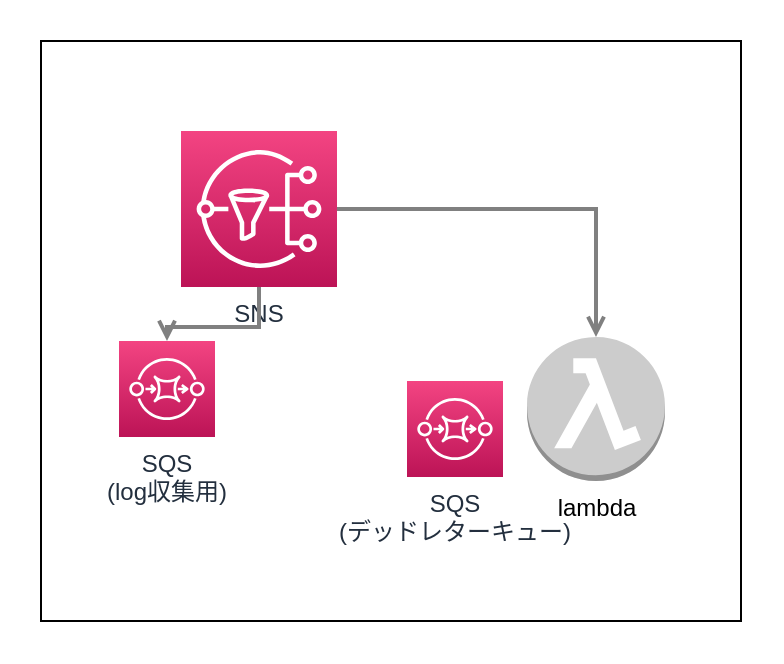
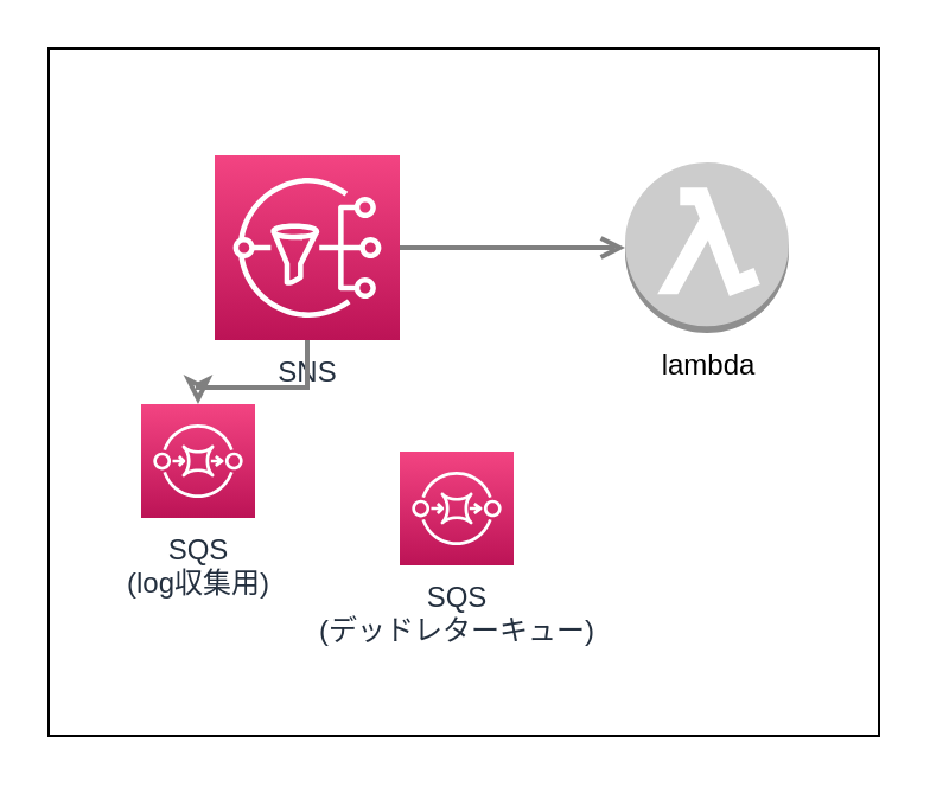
- <mxCell id="6" style="rounded=0;orthogonalLoop=1;jettySize=auto;html=1;startArrow=none;startFill=0;endArrow=open;endFill=0;strokeWidth=2;strokeColor=#808080;edgeStyle=orthogonalEdgeStyle;" parent="1" source="4" target="5" edge="1"><mxGeometry relative="1" as="geometry"><mxPoint x="139" y="153" as="sourcePoint" /><mxPoint x="202" y="200" as="targetPoint" /></mxGeometry></mxCell>
+ <mxCell id="6" style="rounded=0;orthogonalLoop=1;jettySize=auto;html=1;startArrow=none;startFill=0;endArrow=classic;endFill=0;strokeWidth=2;strokeColor=#808080;edgeStyle=orthogonalEdgeStyle;" parent="1" source="4" target="5" edge="1"><mxGeometry relative="1" as="geometry"><mxPoint x="139" y="153" as="sourcePoint" /><mxPoint x="202" y="200" as="targetPoint" /></mxGeometry></mxCell>
- <mxCell id="7" value="lambda" style="outlineConnect=0;dashed=0;verticalLabelPosition=bottom;verticalAlign=top;align=center;html=1;shape=mxgraph.aws3.lambda_function;fillColor=#CCCCCC;gradientColor=none;" parent="1" vertex="1"><mxGeometry x="263" y="168" width="69" height="72" as="geometry" /></mxCell>
+ <mxCell id="7" value="lambda" style="outlineConnect=0;dashed=0;verticalLabelPosition=bottom;verticalAlign=top;align=center;html=1;shape=mxgraph.aws3.lambda_function;fillColor=#CCCCCC;gradientColor=none;" parent="1" vertex="1"><mxGeometry x="263" y="68" width="69" height="72" as="geometry" /></mxCell>
- <mxCell id="3" value="SQS&lt;br&gt;(デッドレターキュー)" style="outlineConnect=0;fontColor=#232F3E;gradientColor=#F34482;gradientDirection=north;fillColor=#BC1356;strokeColor=#ffffff;dashed=0;verticalLabelPosition=bottom;verticalAlign=top;align=center;html=1;fontSize=12;fontStyle=0;aspect=fixed;shape=mxgraph.aws4.resourceIcon;resIcon=mxgraph.aws4.sqs;" parent="1" vertex="1"><mxGeometry x="203" y="190" width="48" height="48" as="geometry" /></mxCell>
+ <mxCell id="3" value="SQS&lt;br&gt;(デッドレターキュー)" style="outlineConnect=0;fontColor=#232F3E;gradientColor=#F34482;gradientDirection=north;fillColor=#BC1356;strokeColor=#ffffff;dashed=0;verticalLabelPosition=bottom;verticalAlign=top;align=center;html=1;fontSize=12;fontStyle=0;aspect=fixed;shape=mxgraph.aws4.resourceIcon;resIcon=mxgraph.aws4.sqs;" parent="1" vertex="1"><mxGeometry x="168" y="190" width="48" height="48" as="geometry" /></mxCell>
